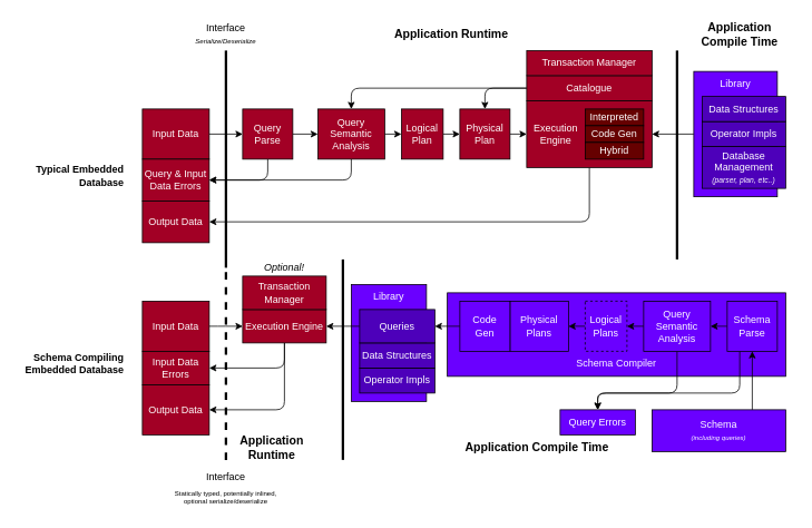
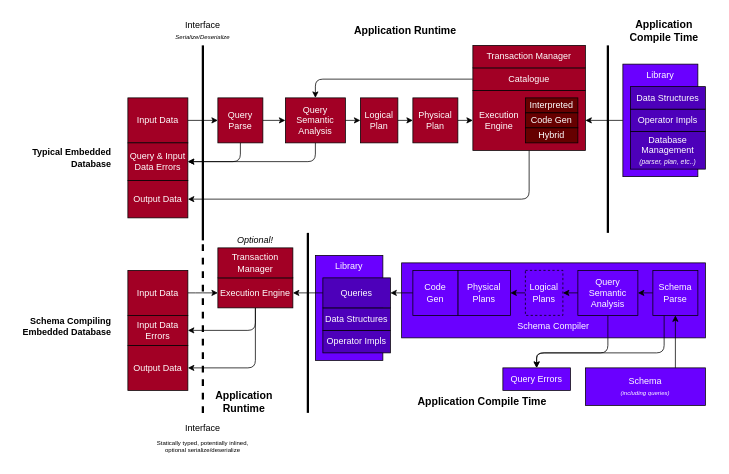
- <mxCell id="22" style="edgeStyle=orthogonalEdgeStyle;html=1;exitX=0;exitY=0.5;exitDx=0;exitDy=0;entryX=0.5;entryY=0;entryDx=0;entryDy=0;" edge="1" parent="1" source="23" target="16"><mxGeometry relative="1" as="geometry" /></mxCell>
